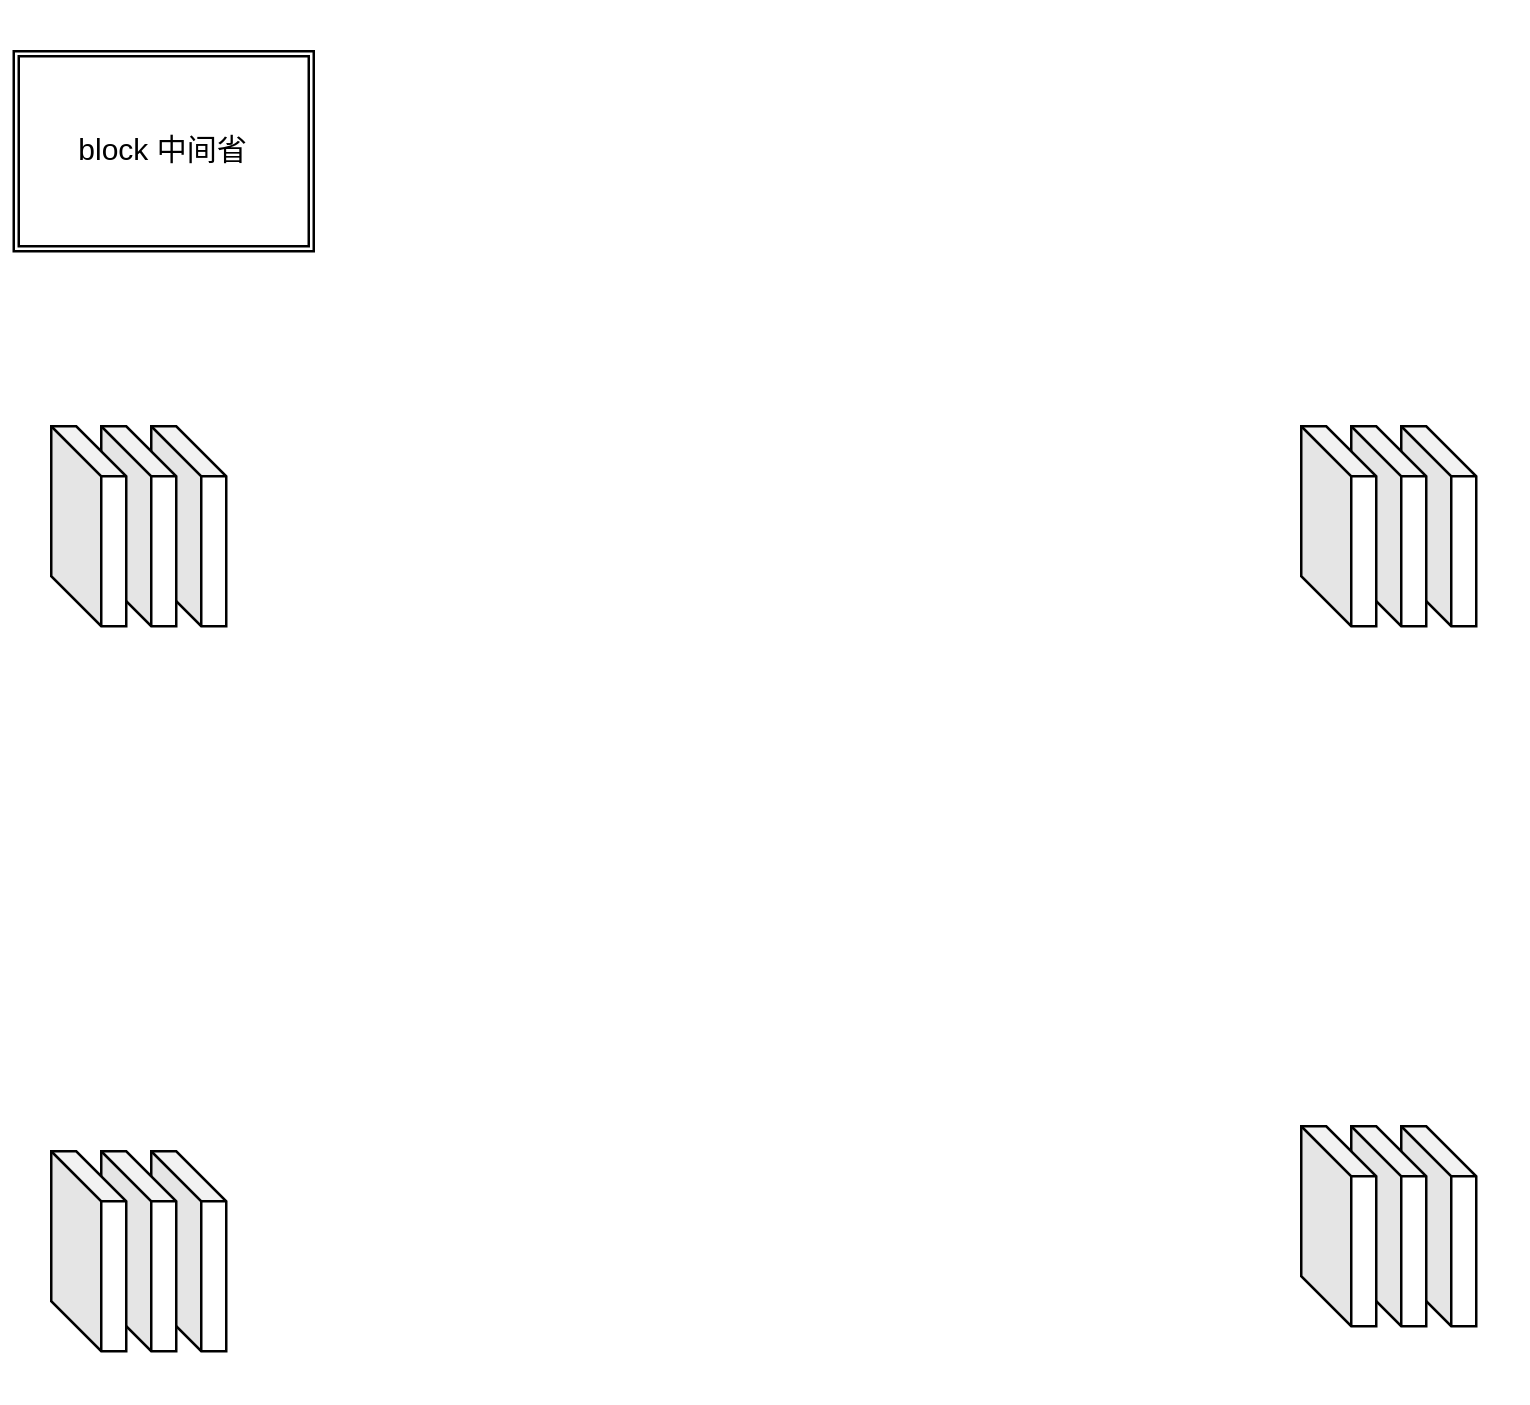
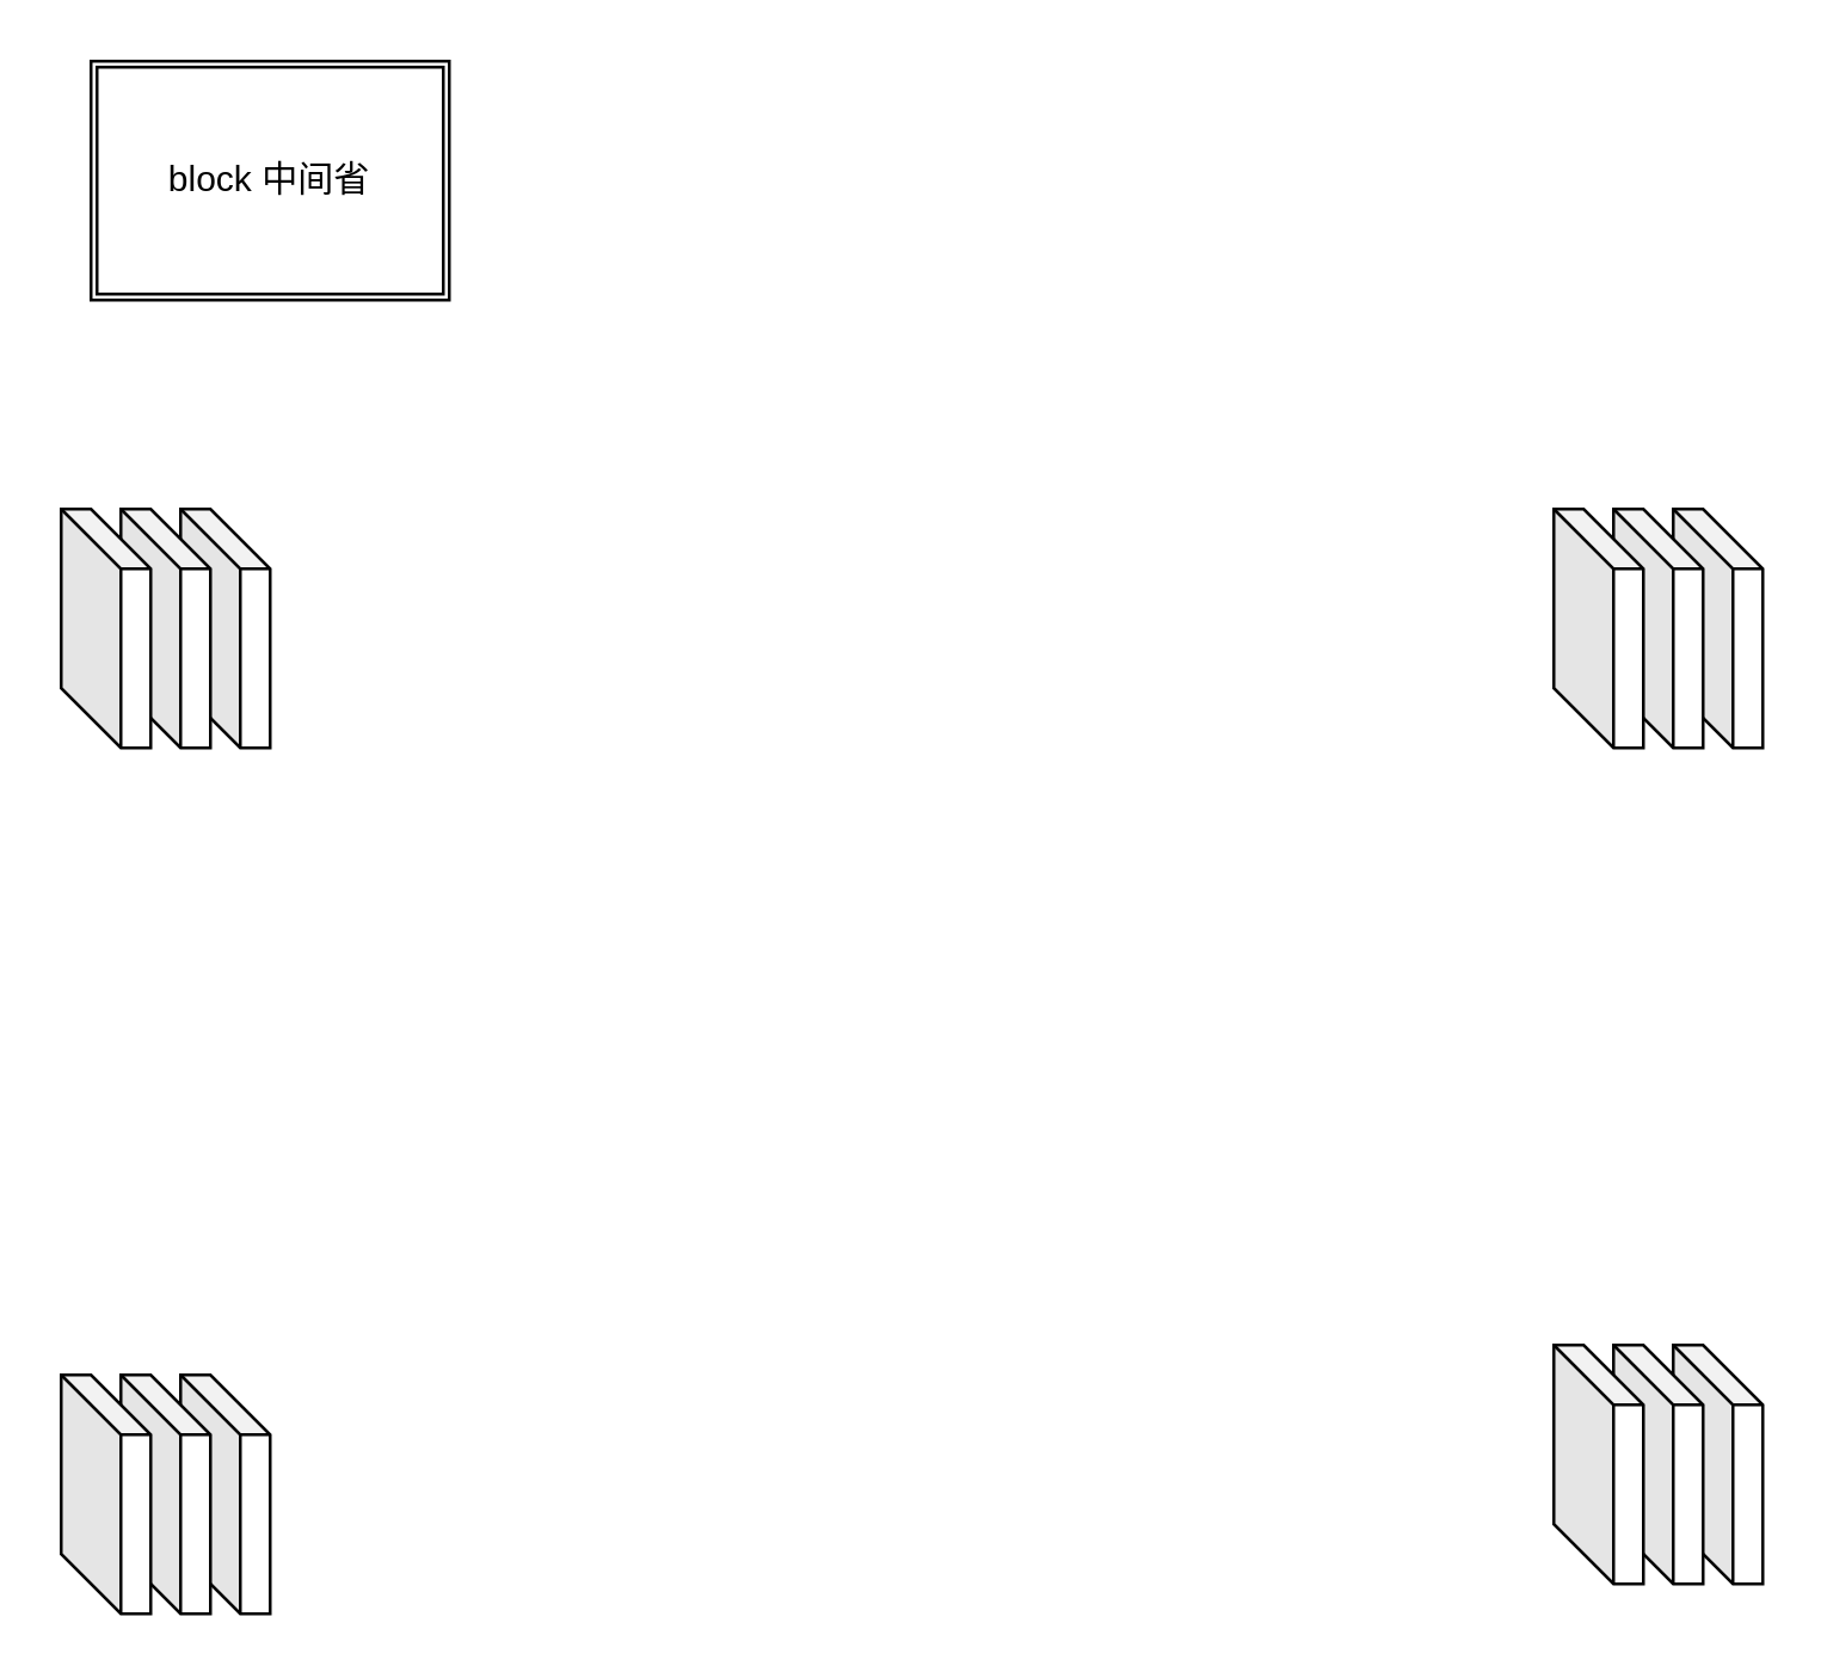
- <mxCell id="5" value="block 中间省" style="shape=ext;double=1;rounded=0;whiteSpace=wrap;html=1;" vertex="1" parent="1"><mxGeometry x="5" y="20" width="120" height="80" as="geometry" /></mxCell>
+ <mxCell id="5" value="block 中间省" style="shape=ext;double=1;rounded=0;whiteSpace=wrap;html=1;" vertex="1" parent="1"><mxGeometry x="30" y="20" width="120" height="80" as="geometry" /></mxCell>
